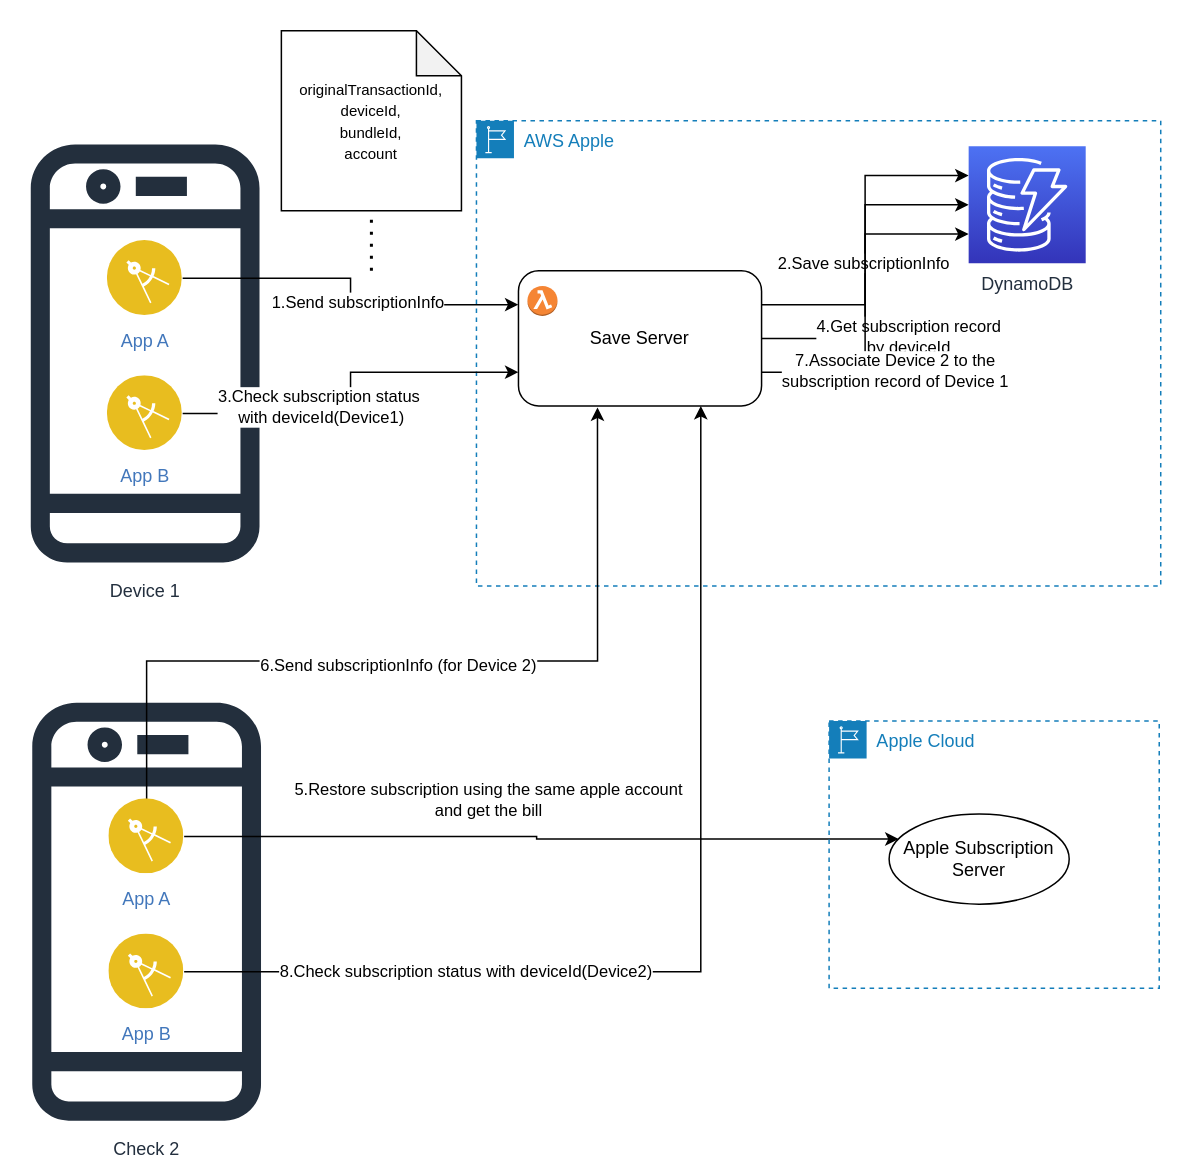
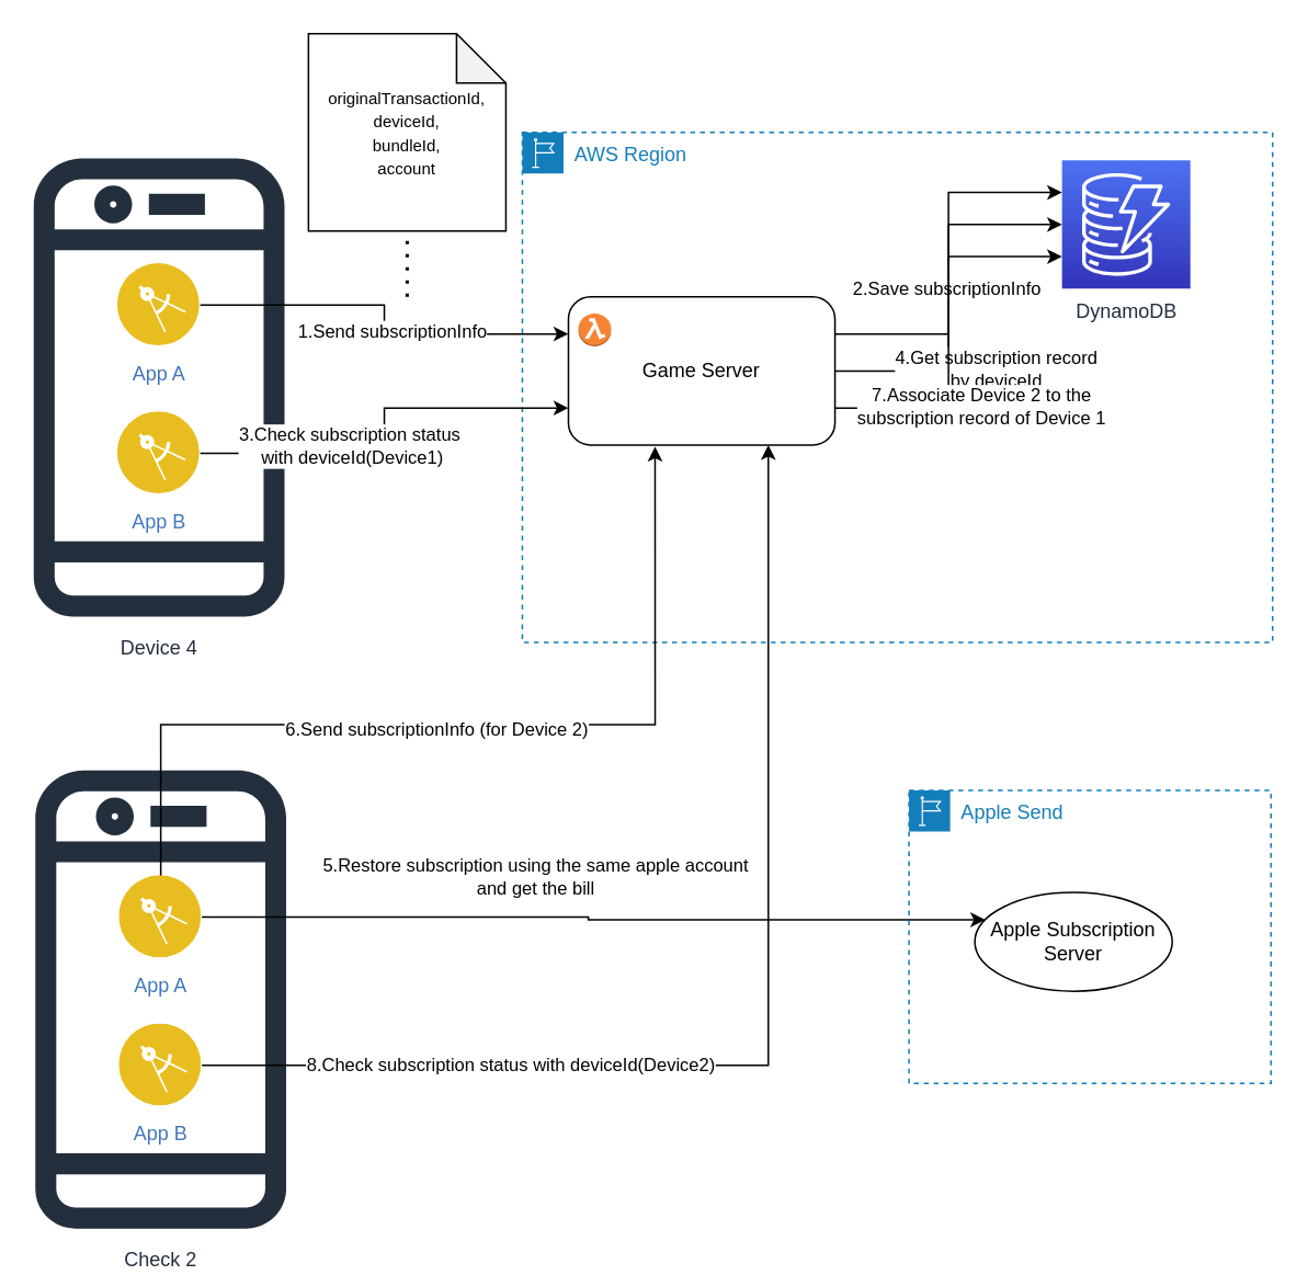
- <mxCell id="3" value="AWS Apple" style="points=[[0,0],[0.25,0],[0.5,0],[0.75,0],[1,0],[1,0.25],[1,0.5],[1,0.75],[1,1],[0.75,1],[0.5,1],[0.25,1],[0,1],[0,0.75],[0,0.5],[0,0.25]];outlineConnect=0;gradientColor=none;html=1;whiteSpace=wrap;fontSize=12;fontStyle=0;container=1;pointerEvents=0;collapsible=0;recursiveResize=0;shape=mxgraph.aws4.group;grIcon=mxgraph.aws4.group_region;strokeColor=#147EBA;fillColor=none;verticalAlign=top;align=left;spacingLeft=30;fontColor=#147EBA;dashed=1;" vertex="1" parent="1"><mxGeometry x="317" y="80" width="456" height="310" as="geometry" /></mxCell>
+ <mxCell id="3" value="AWS Region" style="points=[[0,0],[0.25,0],[0.5,0],[0.75,0],[1,0],[1,0.25],[1,0.5],[1,0.75],[1,1],[0.75,1],[0.5,1],[0.25,1],[0,1],[0,0.75],[0,0.5],[0,0.25]];outlineConnect=0;gradientColor=none;html=1;whiteSpace=wrap;fontSize=12;fontStyle=0;container=1;pointerEvents=0;collapsible=0;recursiveResize=0;shape=mxgraph.aws4.group;grIcon=mxgraph.aws4.group_region;strokeColor=#147EBA;fillColor=none;verticalAlign=top;align=left;spacingLeft=30;fontColor=#147EBA;dashed=1;" vertex="1" parent="1"><mxGeometry x="317" y="80" width="456" height="310" as="geometry" /></mxCell>
- <mxCell id="10" value="Save Server" style="rounded=1;whiteSpace=wrap;html=1;" vertex="1" parent="3"><mxGeometry x="28" y="100" width="162" height="90" as="geometry" /></mxCell>
+ <mxCell id="10" value="Game Server" style="rounded=1;whiteSpace=wrap;html=1;" vertex="1" parent="3"><mxGeometry x="28" y="100" width="162" height="90" as="geometry" /></mxCell>
- <mxCell id="2" value="Device 1" style="sketch=0;outlineConnect=0;fontColor=#232F3E;gradientColor=none;fillColor=#232F3D;strokeColor=none;dashed=0;verticalLabelPosition=bottom;verticalAlign=top;align=center;html=1;fontSize=12;fontStyle=0;aspect=fixed;pointerEvents=1;shape=mxgraph.aws4.mobile_client;" vertex="1" parent="1"><mxGeometry x="20" y="90" width="152.44" height="290" as="geometry" /></mxCell>
+ <mxCell id="2" value="Device 4" style="sketch=0;outlineConnect=0;fontColor=#232F3E;gradientColor=none;fillColor=#232F3D;strokeColor=none;dashed=0;verticalLabelPosition=bottom;verticalAlign=top;align=center;html=1;fontSize=12;fontStyle=0;aspect=fixed;pointerEvents=1;shape=mxgraph.aws4.mobile_client;" vertex="1" parent="1"><mxGeometry x="20" y="90" width="152.44" height="290" as="geometry" /></mxCell>
- <mxCell id="28" value="Apple Cloud" style="points=[[0,0],[0.25,0],[0.5,0],[0.75,0],[1,0],[1,0.25],[1,0.5],[1,0.75],[1,1],[0.75,1],[0.5,1],[0.25,1],[0,1],[0,0.75],[0,0.5],[0,0.25]];outlineConnect=0;gradientColor=none;html=1;whiteSpace=wrap;fontSize=12;fontStyle=0;container=1;pointerEvents=0;collapsible=0;recursiveResize=0;shape=mxgraph.aws4.group;grIcon=mxgraph.aws4.group_region;strokeColor=#147EBA;fillColor=none;verticalAlign=top;align=left;spacingLeft=30;fontColor=#147EBA;dashed=1;" vertex="1" parent="1"><mxGeometry x="552" y="480" width="220" height="178" as="geometry" /></mxCell>
+ <mxCell id="28" value="Apple Send" style="points=[[0,0],[0.25,0],[0.5,0],[0.75,0],[1,0],[1,0.25],[1,0.5],[1,0.75],[1,1],[0.75,1],[0.5,1],[0.25,1],[0,1],[0,0.75],[0,0.5],[0,0.25]];outlineConnect=0;gradientColor=none;html=1;whiteSpace=wrap;fontSize=12;fontStyle=0;container=1;pointerEvents=0;collapsible=0;recursiveResize=0;shape=mxgraph.aws4.group;grIcon=mxgraph.aws4.group_region;strokeColor=#147EBA;fillColor=none;verticalAlign=top;align=left;spacingLeft=30;fontColor=#147EBA;dashed=1;" vertex="1" parent="1"><mxGeometry x="552" y="480" width="220" height="178" as="geometry" /></mxCell>
